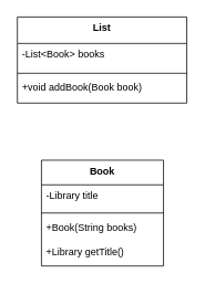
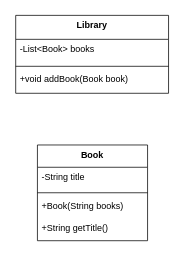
- <mxCell id="2" value="List" style="swimlane;fontStyle=1;align=center;verticalAlign=top;childLayout=stackLayout;horizontal=1;startSize=32;horizontalStack=0;resizeParent=1;resizeParentMax=0;resizeLast=0;collapsible=0;marginBottom=0;" vertex="1" parent="1"><mxGeometry x="20" y="20" width="204" height="104" as="geometry" /></mxCell>
+ <mxCell id="2" value="Library" style="swimlane;fontStyle=1;align=center;verticalAlign=top;childLayout=stackLayout;horizontal=1;startSize=32;horizontalStack=0;resizeParent=1;resizeParentMax=0;resizeLast=0;collapsible=0;marginBottom=0;" vertex="1" parent="1"><mxGeometry x="20" y="20" width="204" height="104" as="geometry" /></mxCell>
- <mxCell id="7" value="-Library title" style="text;strokeColor=none;fillColor=none;align=left;verticalAlign=top;spacingLeft=4;spacingRight=4;overflow=hidden;rotatable=0;points=[[0,0.5],[1,0.5]];portConstraint=eastwest;" vertex="1" parent="6"><mxGeometry y="29.75" width="147" height="30" as="geometry" /></mxCell>
+ <mxCell id="7" value="-String title" style="text;strokeColor=none;fillColor=none;align=left;verticalAlign=top;spacingLeft=4;spacingRight=4;overflow=hidden;rotatable=0;points=[[0,0.5],[1,0.5]];portConstraint=eastwest;" vertex="1" parent="6"><mxGeometry y="29.75" width="147" height="30" as="geometry" /></mxCell>
- <mxCell id="10" value="+Library getTitle()" style="text;strokeColor=none;fillColor=none;align=left;verticalAlign=top;spacingLeft=4;spacingRight=4;overflow=hidden;rotatable=0;points=[[0,0.5],[1,0.5]];portConstraint=eastwest;" vertex="1" parent="6"><mxGeometry y="97.75" width="147" height="30" as="geometry" /></mxCell>
+ <mxCell id="10" value="+String getTitle()" style="text;strokeColor=none;fillColor=none;align=left;verticalAlign=top;spacingLeft=4;spacingRight=4;overflow=hidden;rotatable=0;points=[[0,0.5],[1,0.5]];portConstraint=eastwest;" vertex="1" parent="6"><mxGeometry y="97.75" width="147" height="30" as="geometry" /></mxCell>
